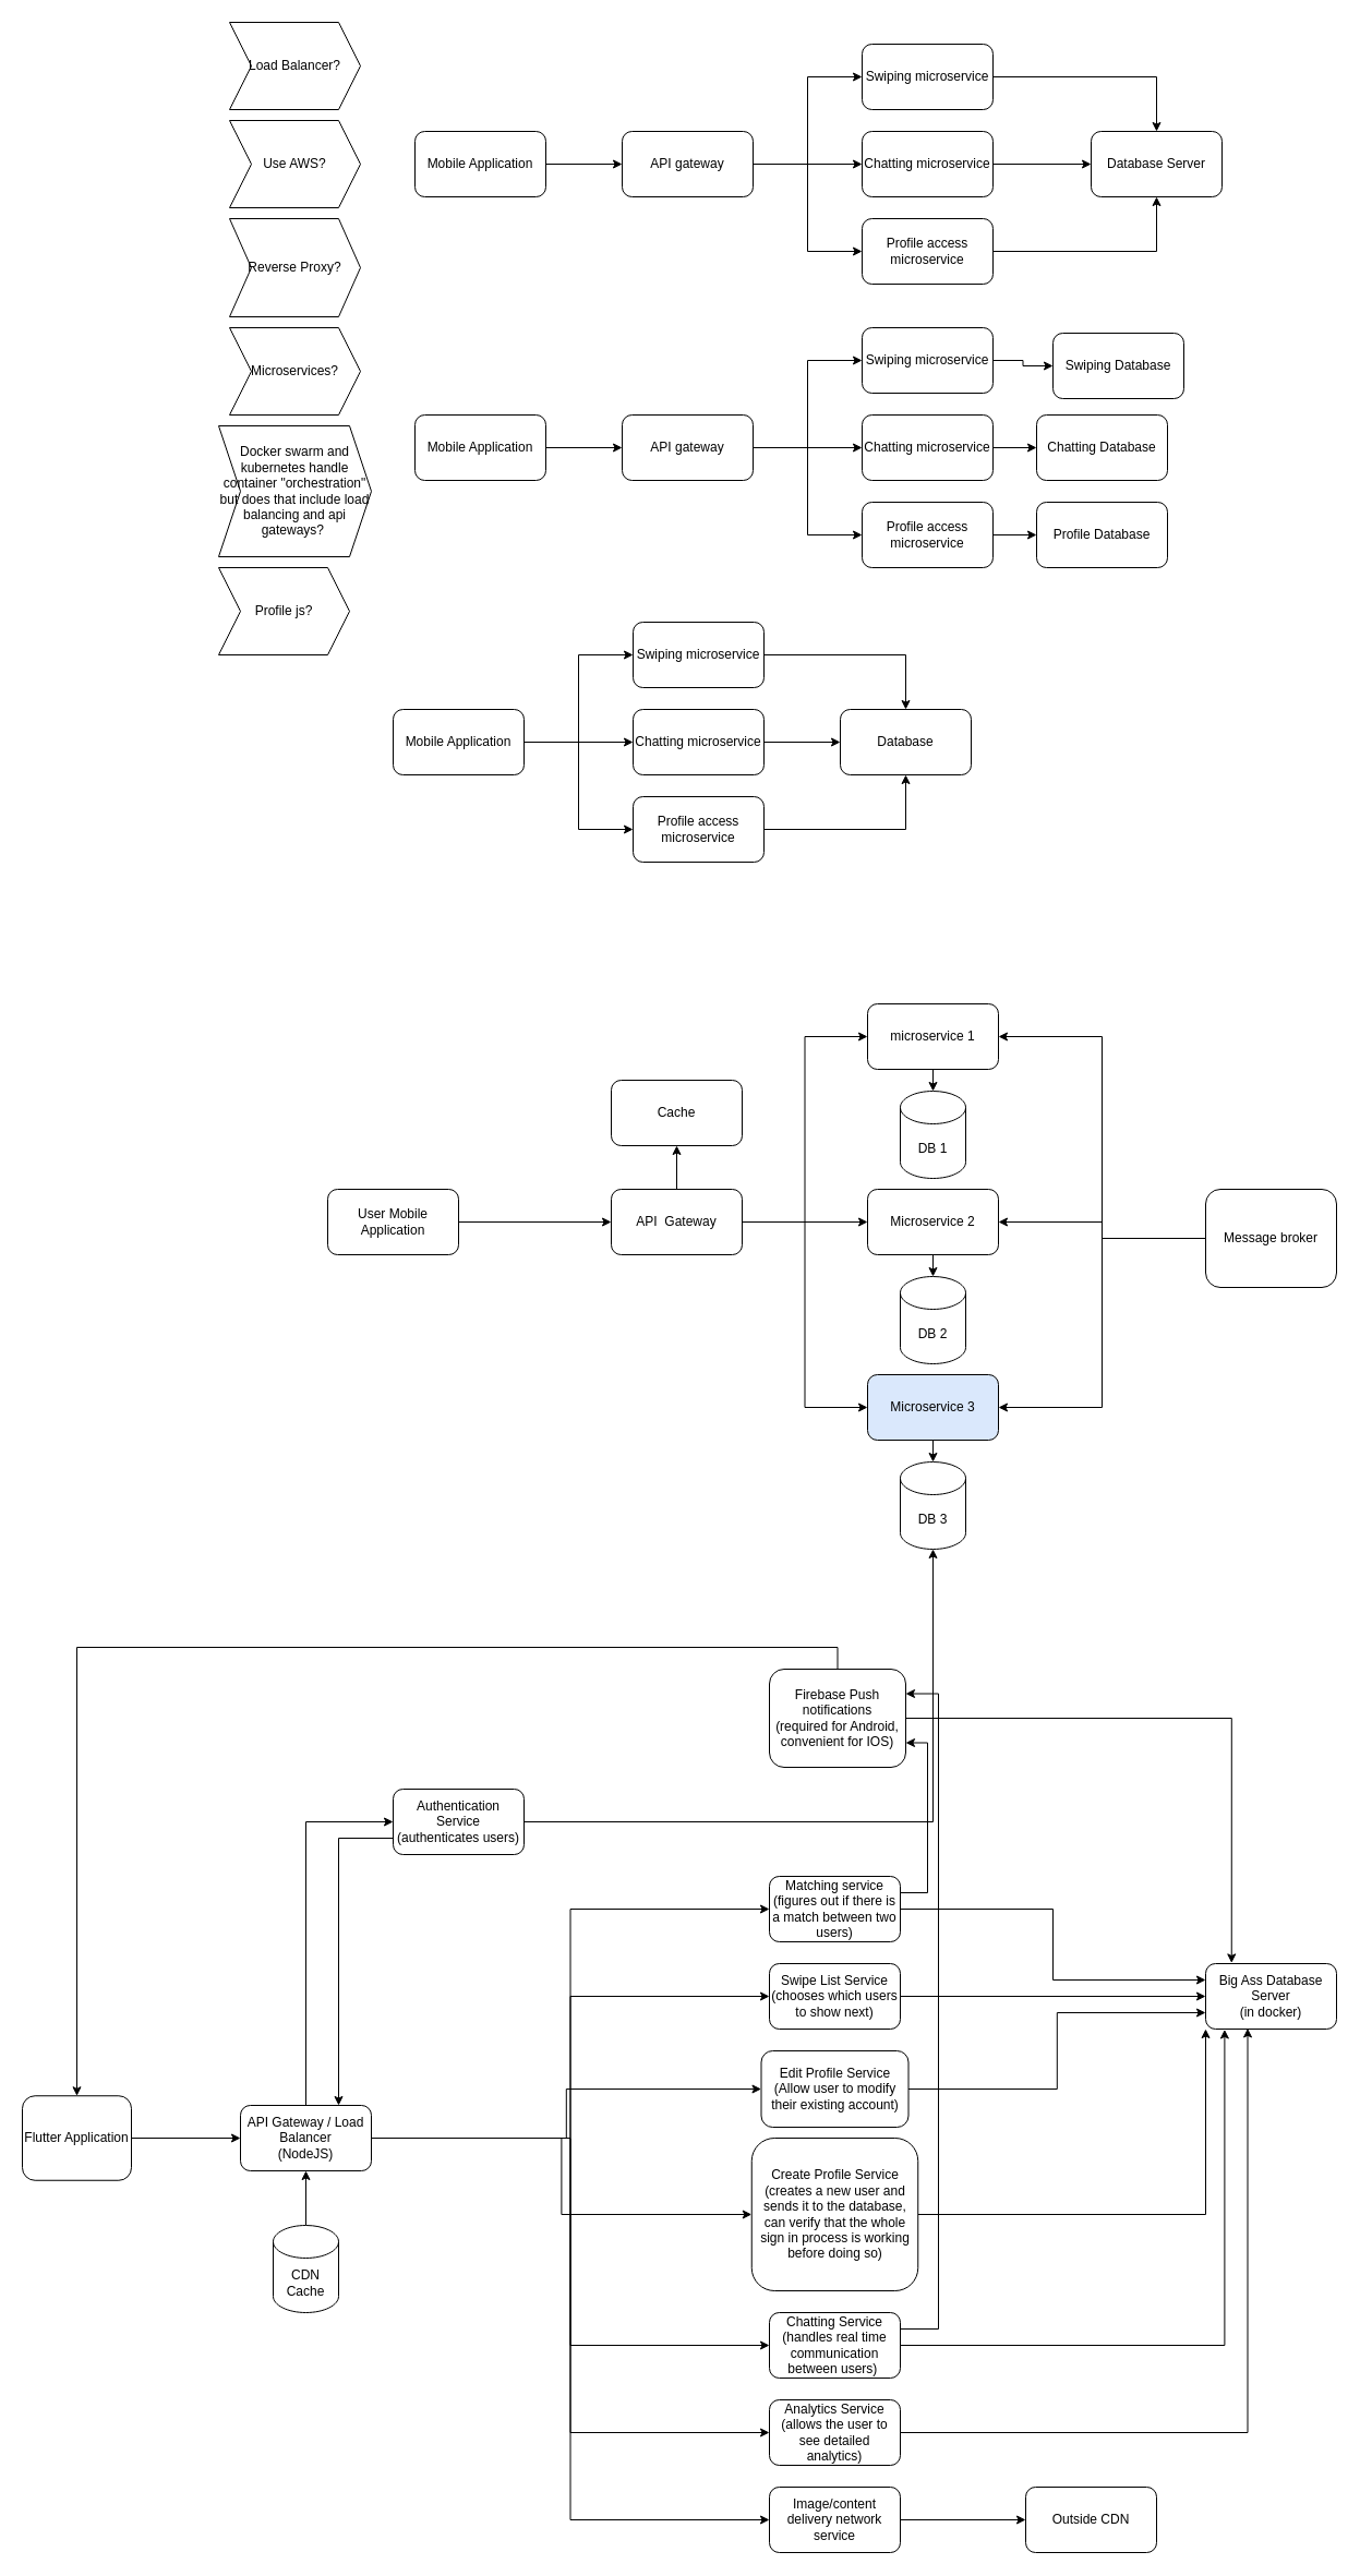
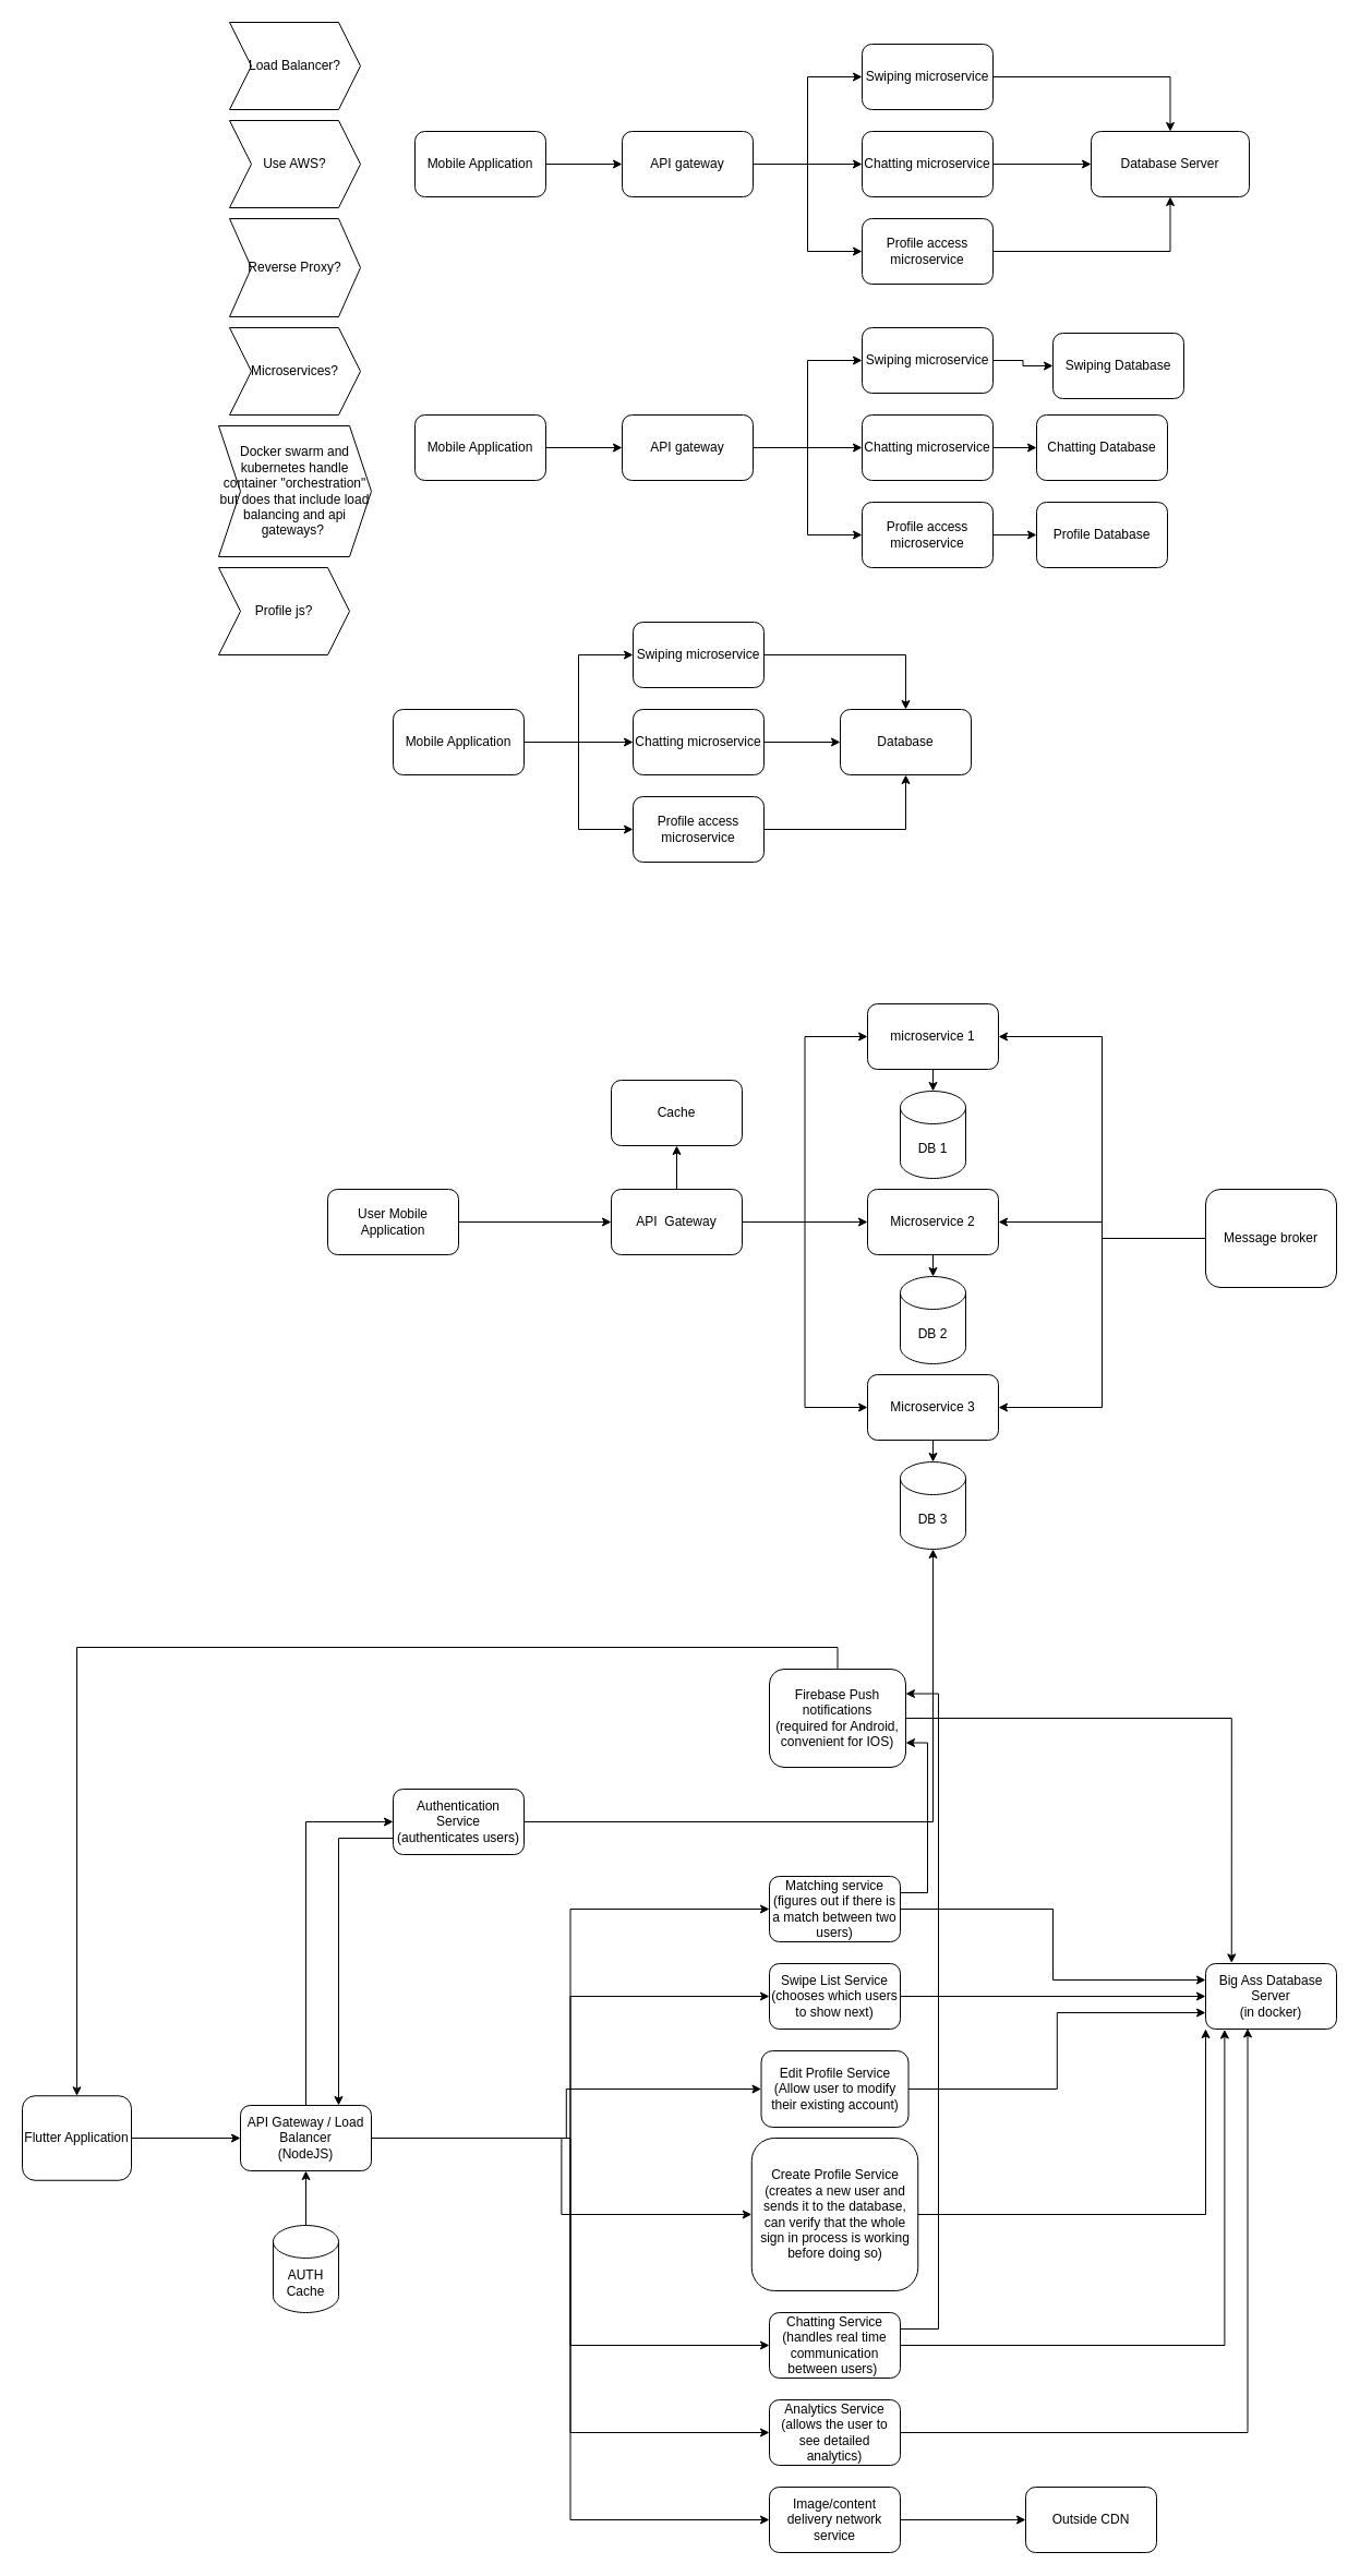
- <mxCell id="19" value="Database Server" style="rounded=1;whiteSpace=wrap;html=1;" parent="1" vertex="1"><mxGeometry x="1000" y="120" width="120" height="60" as="geometry" /></mxCell>
+ <mxCell id="19" value="Database Server" style="rounded=1;whiteSpace=wrap;html=1;" parent="1" vertex="1"><mxGeometry x="1000" y="120" width="145" height="60" as="geometry" /></mxCell>
- <mxCell id="57" value="Microservice 3" style="rounded=1;whiteSpace=wrap;html=1;fillColor=#dae8fc;" parent="1" vertex="1"><mxGeometry x="795" y="1260" width="120" height="60" as="geometry" /></mxCell>
+ <mxCell id="57" value="Microservice 3" style="rounded=1;whiteSpace=wrap;html=1;" parent="1" vertex="1"><mxGeometry x="795" y="1260" width="120" height="60" as="geometry" /></mxCell>
- <mxCell id="104" value="CDN Cache" style="shape=cylinder3;whiteSpace=wrap;html=1;boundedLbl=1;backgroundOutline=1;size=15;" parent="1" vertex="1"><mxGeometry x="250" y="2040" width="60" height="80" as="geometry" /></mxCell>
+ <mxCell id="104" value="AUTH Cache" style="shape=cylinder3;whiteSpace=wrap;html=1;boundedLbl=1;backgroundOutline=1;size=15;" parent="1" vertex="1"><mxGeometry x="250" y="2040" width="60" height="80" as="geometry" /></mxCell>
